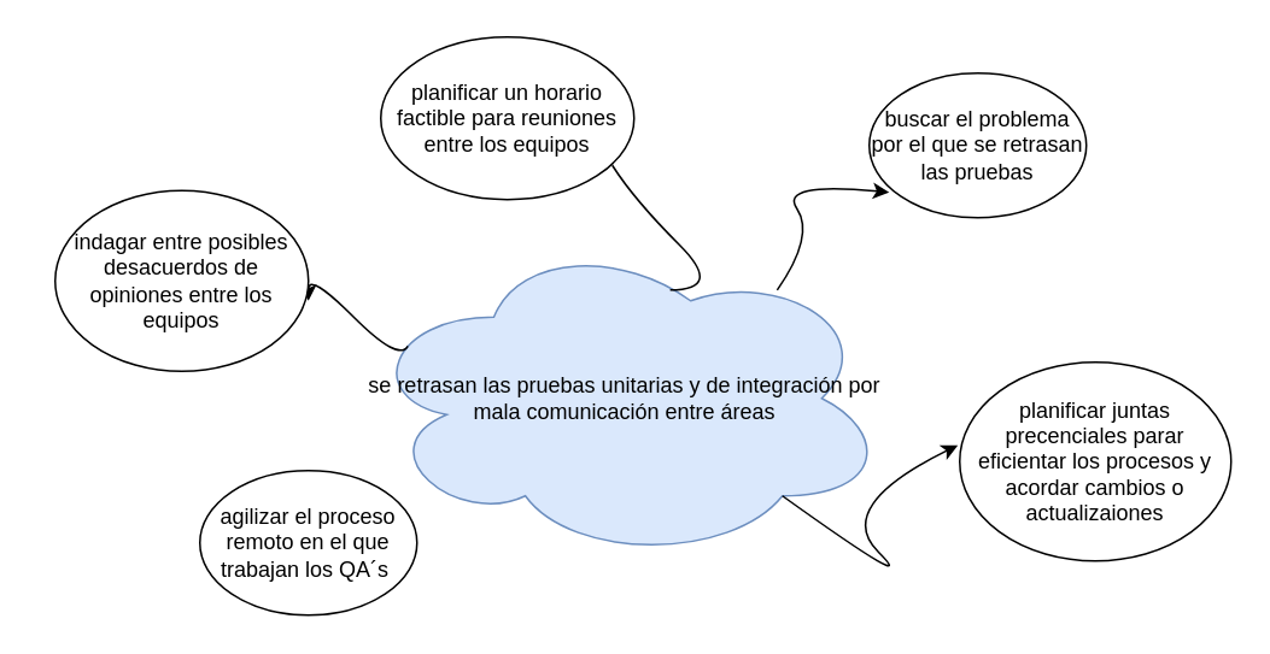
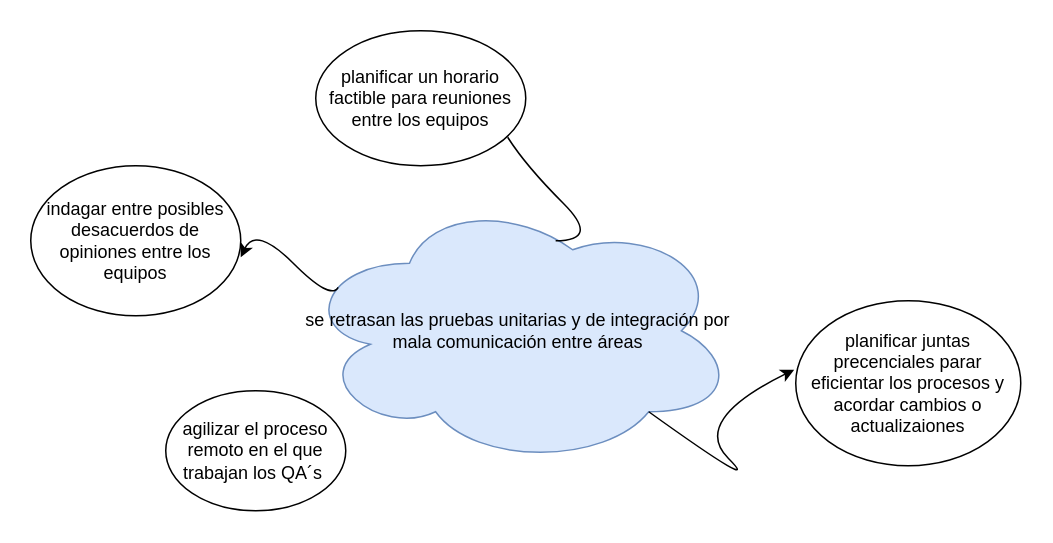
- <mxCell id="7" value="buscar el problema por el que se retrasan las pruebas" style="ellipse;whiteSpace=wrap;html=1;" vertex="1" parent="1"><mxGeometry x="480" y="40" width="120" height="80" as="geometry" /></mxCell>
- <mxCell id="3" value="" style="curved=1;endArrow=classic;html=1;exitX=0.79;exitY=0.167;exitDx=0;exitDy=0;exitPerimeter=0;entryX=0.092;entryY=0.825;entryDx=0;entryDy=0;entryPerimeter=0;" edge="1" parent="1" source="2" target="7"><mxGeometry width="50" height="50" relative="1" as="geometry"><mxPoint x="430" y="150" as="sourcePoint" /><mxPoint x="480" y="40" as="targetPoint" /><Array as="points"><mxPoint x="450" y="130" /><mxPoint x="430" y="100" /></Array></mxGeometry></mxCell>
- <mxCell id="9" value="indagar entre posibles desacuerdos de opiniones entre los equipos" style="ellipse;whiteSpace=wrap;html=1;" vertex="1" parent="1"><mxGeometry x="30" y="105" width="140" height="100" as="geometry" /></mxCell>
+ <mxCell id="9" value="indagar entre posibles desacuerdos de opiniones entre los equipos" style="ellipse;whiteSpace=wrap;html=1;" vertex="1" parent="1"><mxGeometry x="20" y="110" width="140" height="100" as="geometry" /></mxCell>
